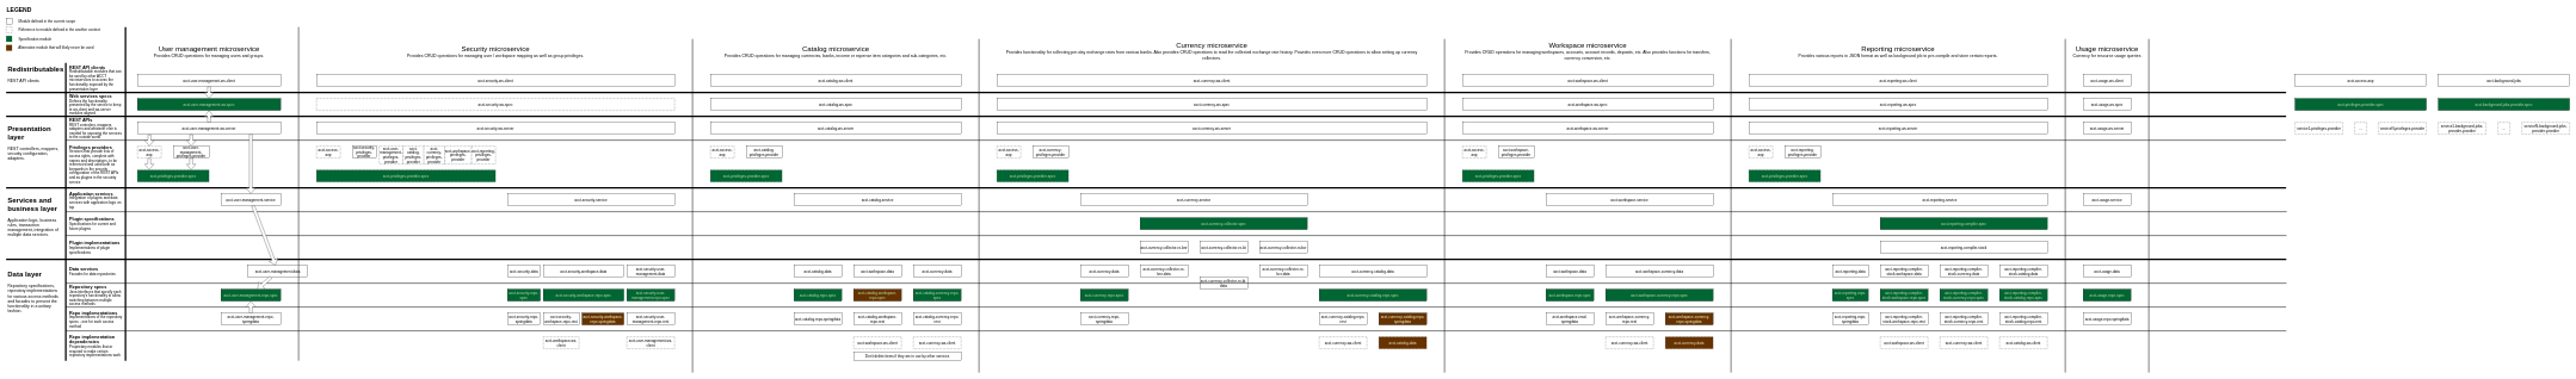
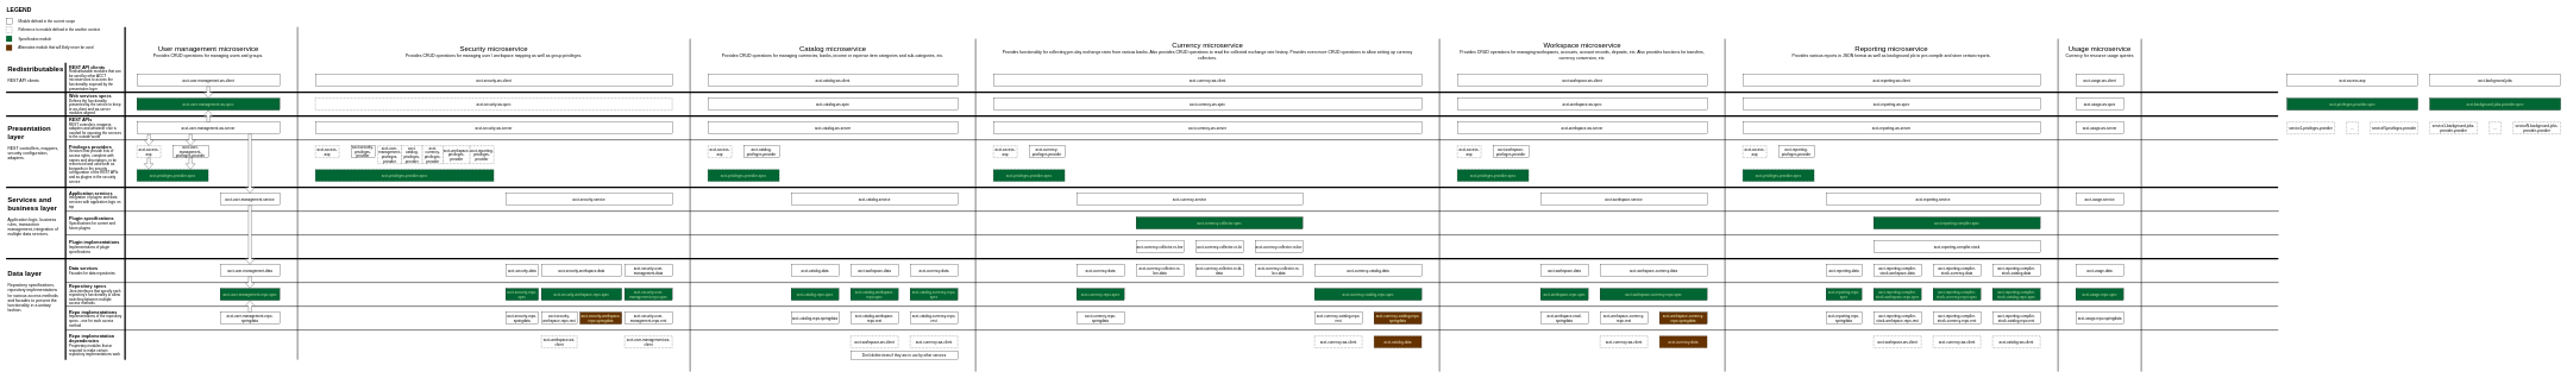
- <mxCell id="8" value="acct-user-management-data" style="rounded=0;whiteSpace=wrap;html=1;" parent="1" vertex="1"><mxGeometry x="830" y="890" width="200" height="40" as="geometry" /></mxCell>
+ <mxCell id="8" value="acct-user-management-data" style="rounded=0;whiteSpace=wrap;html=1;" parent="1" vertex="1"><mxGeometry x="740" y="890" width="200" height="40" as="geometry" /></mxCell>
- <mxCell id="53" value="acct-currency-collector-ro-bt-data" style="rounded=0;whiteSpace=wrap;html=1;" parent="1" vertex="1"><mxGeometry x="4020" y="930" width="160" height="40" as="geometry" /></mxCell>
+ <mxCell id="53" value="acct-currency-collector-ro-bt-data" style="rounded=0;whiteSpace=wrap;html=1;" parent="1" vertex="1"><mxGeometry x="4020" y="890" width="160" height="40" as="geometry" /></mxCell>
- <mxCell id="126" value="acct-catalog-workspace-repo-spec" style="rounded=0;whiteSpace=wrap;html=1;fontColor=#B9E0A5;fillColor=#663300;" parent="1" vertex="1"><mxGeometry x="2860" y="970" width="160" height="40" as="geometry" /></mxCell>
+ <mxCell id="126" value="acct-catalog-workspace-repo-spec" style="rounded=0;whiteSpace=wrap;html=1;fontColor=#B9E0A5;fillColor=#006633;" parent="1" vertex="1"><mxGeometry x="2860" y="970" width="160" height="40" as="geometry" /></mxCell>
